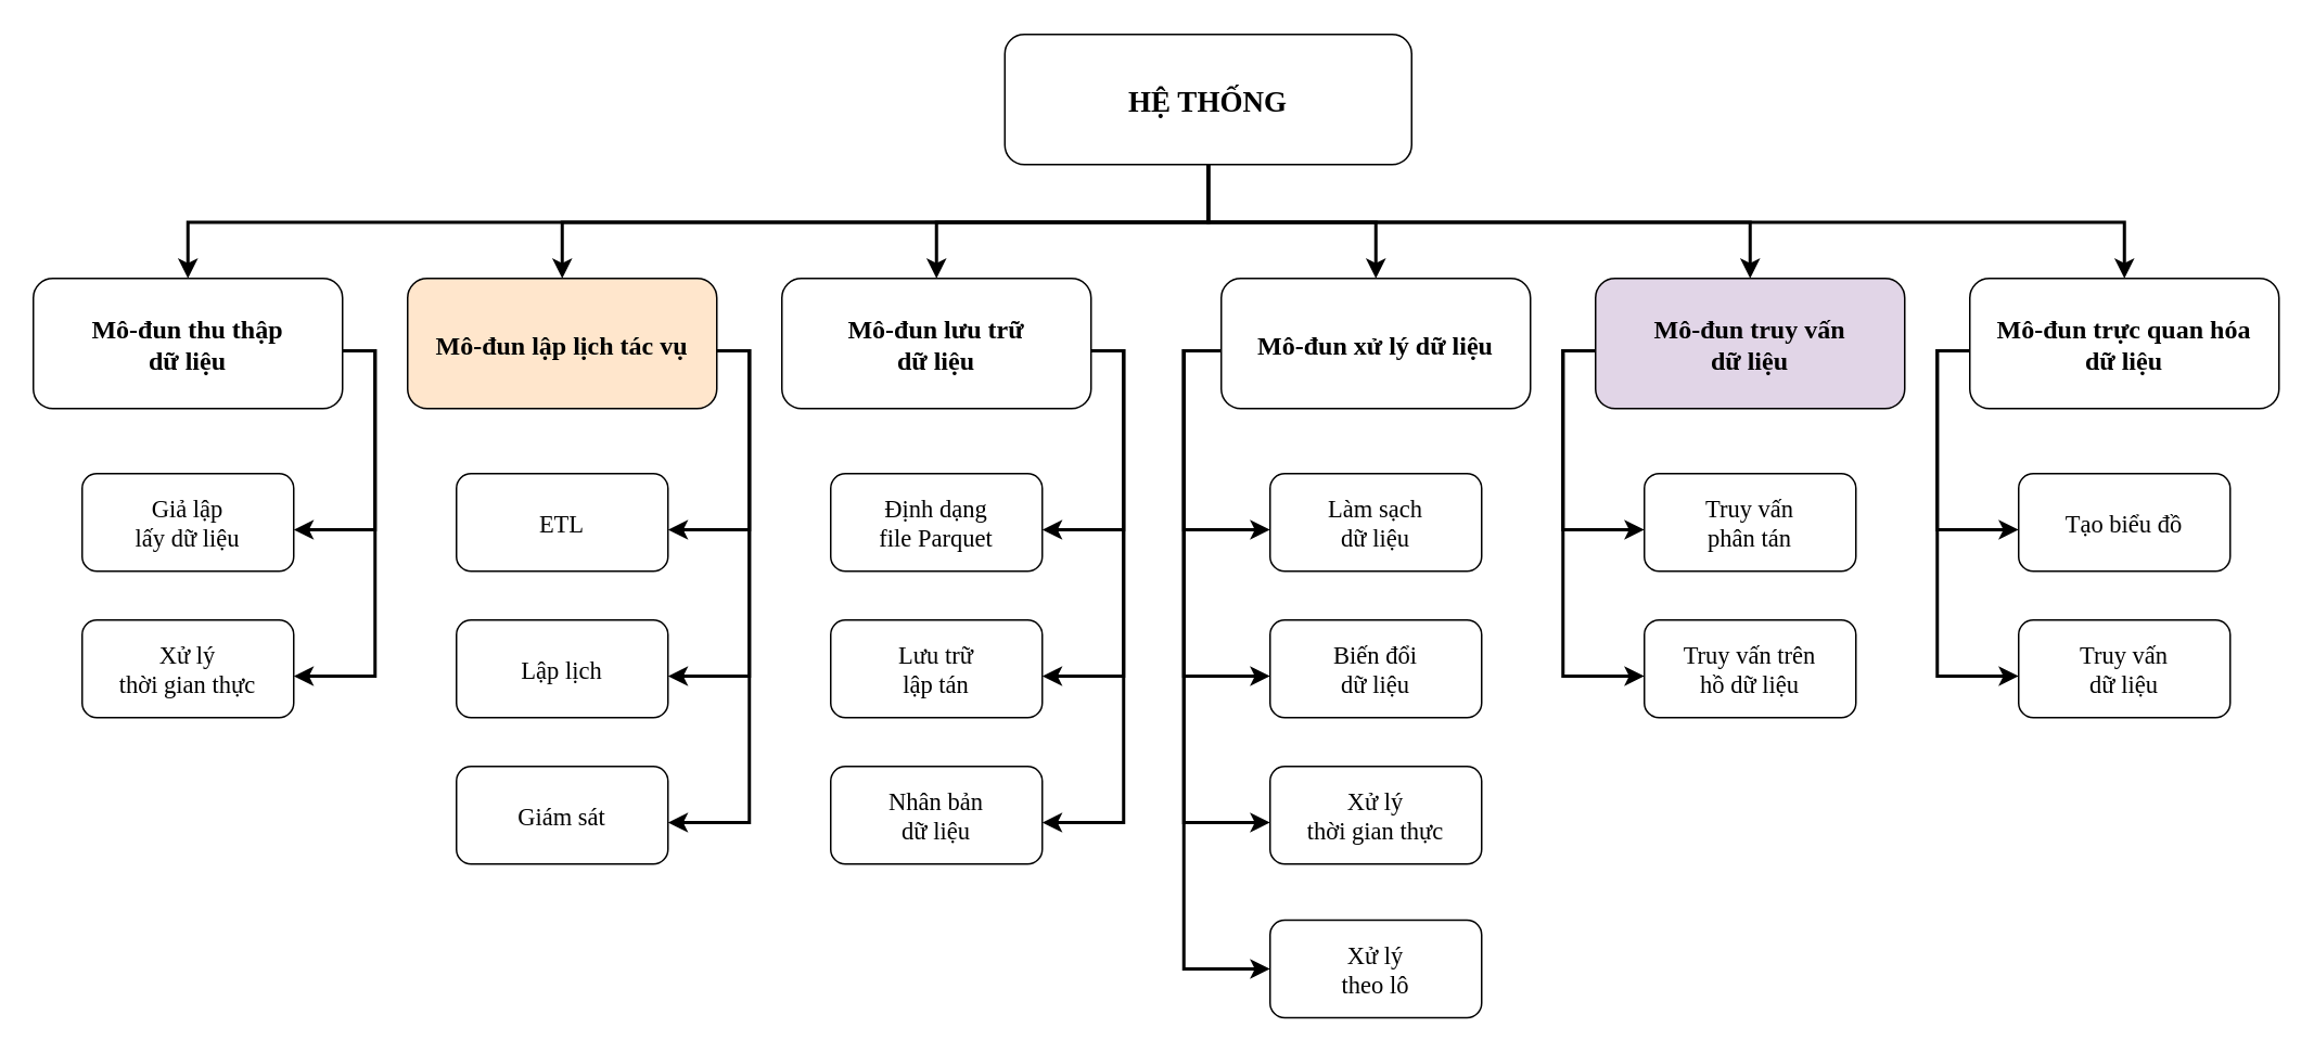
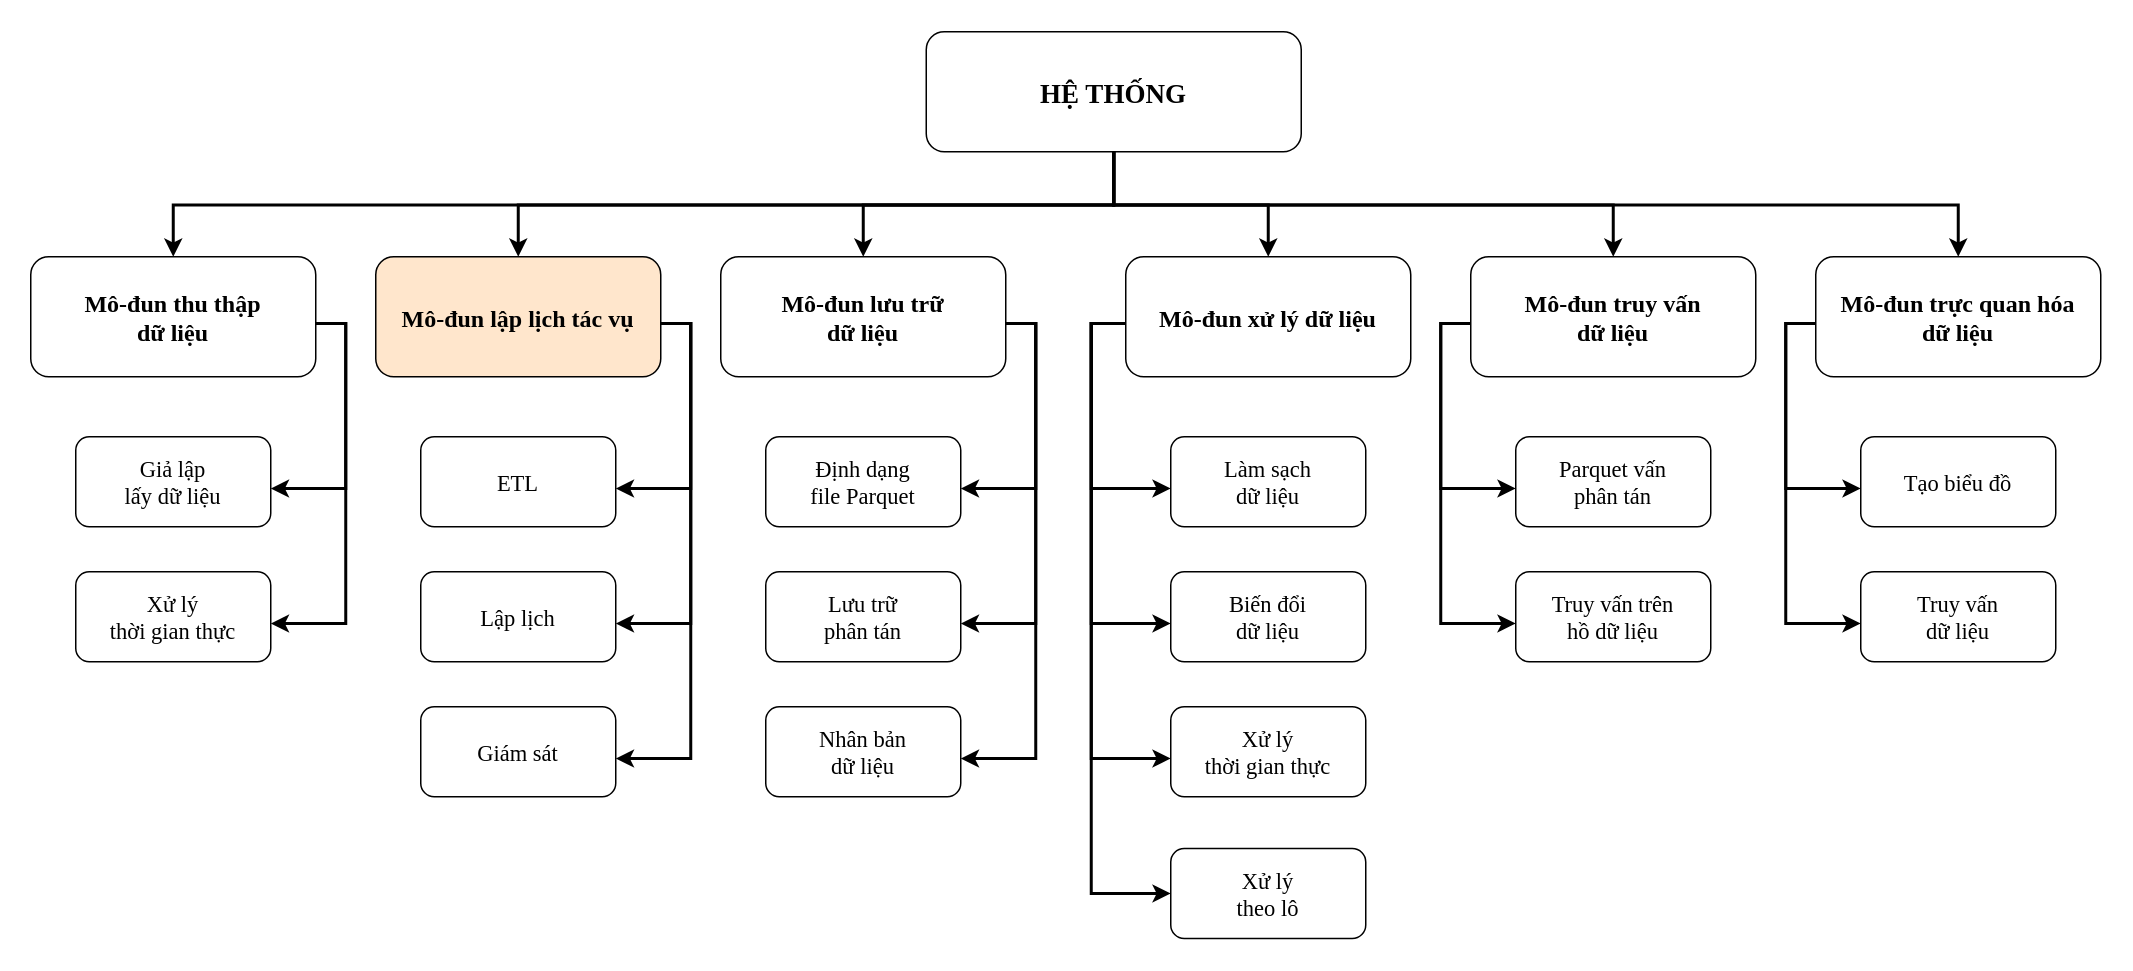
- <mxCell id="3" value="Mô-đun truy vấn&#10;dữ liệu" style="rounded=1;fontStyle=1;fontFamily=Tahoma;fontSize=16;fillColor=#e1d5e7;" parent="1" vertex="1"><mxGeometry x="980" y="170.5" width="190" height="80" as="geometry" /></mxCell>
+ <mxCell id="3" value="Mô-đun truy vấn&#10;dữ liệu" style="rounded=1;fontStyle=1;fontFamily=Tahoma;fontSize=16;" parent="1" vertex="1"><mxGeometry x="980" y="170.5" width="190" height="80" as="geometry" /></mxCell>
- <mxCell id="34" value="Truy vấn&#10;phân tán" style="rounded=1;fontStyle=0;fontFamily=Tahoma;fontSize=15;" parent="1" vertex="1"><mxGeometry x="1010" y="290.5" width="130" height="60" as="geometry" /></mxCell>
+ <mxCell id="34" value="Parquet vấn&#10;phân tán" style="rounded=1;fontStyle=0;fontFamily=Tahoma;fontSize=15;" parent="1" vertex="1"><mxGeometry x="1010" y="290.5" width="130" height="60" as="geometry" /></mxCell>
- <mxCell id="19" value="Lưu trữ&#10;lập tán" style="rounded=1;fontStyle=0;fontFamily=Tahoma;fontSize=15;" parent="1" vertex="1"><mxGeometry x="510" y="380.5" width="130" height="60" as="geometry" /></mxCell>
+ <mxCell id="19" value="Lưu trữ&#10;phân tán" style="rounded=1;fontStyle=0;fontFamily=Tahoma;fontSize=15;" parent="1" vertex="1"><mxGeometry x="510" y="380.5" width="130" height="60" as="geometry" /></mxCell>
